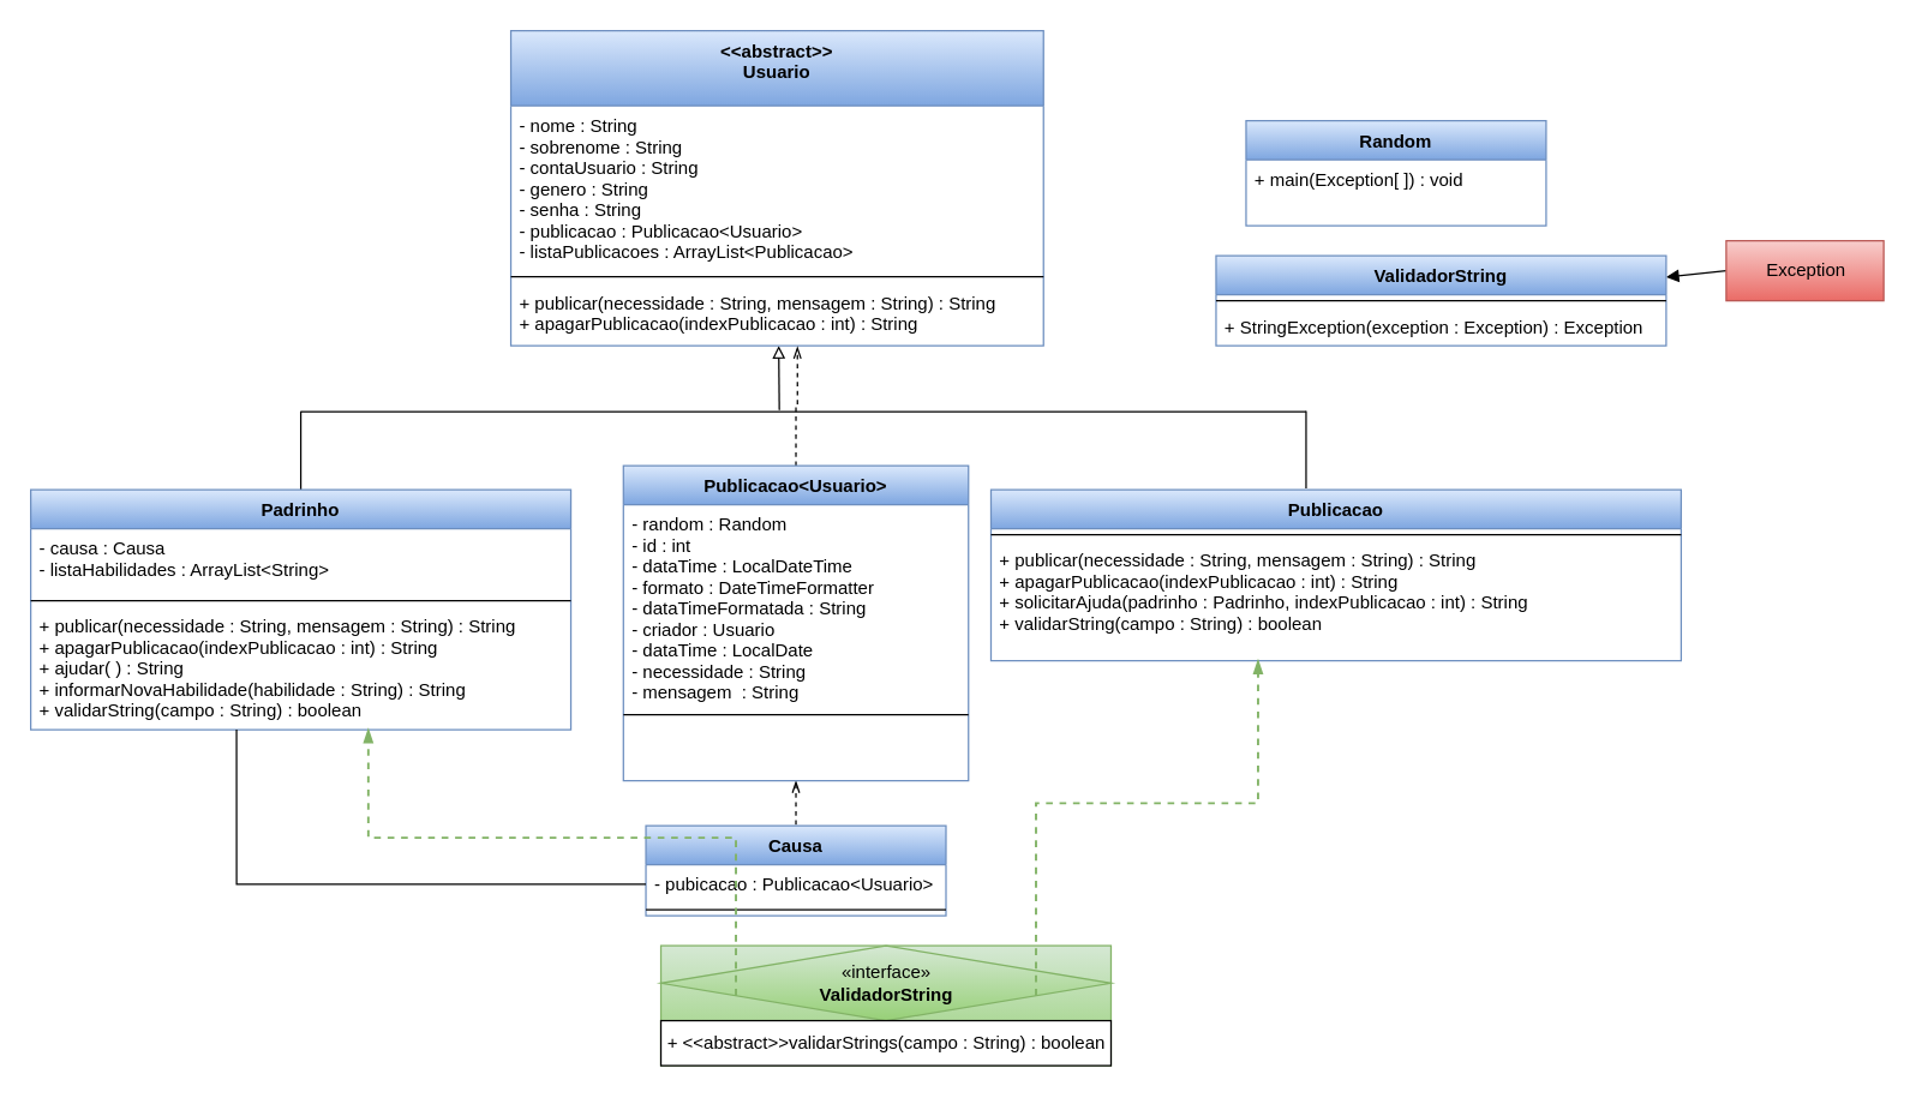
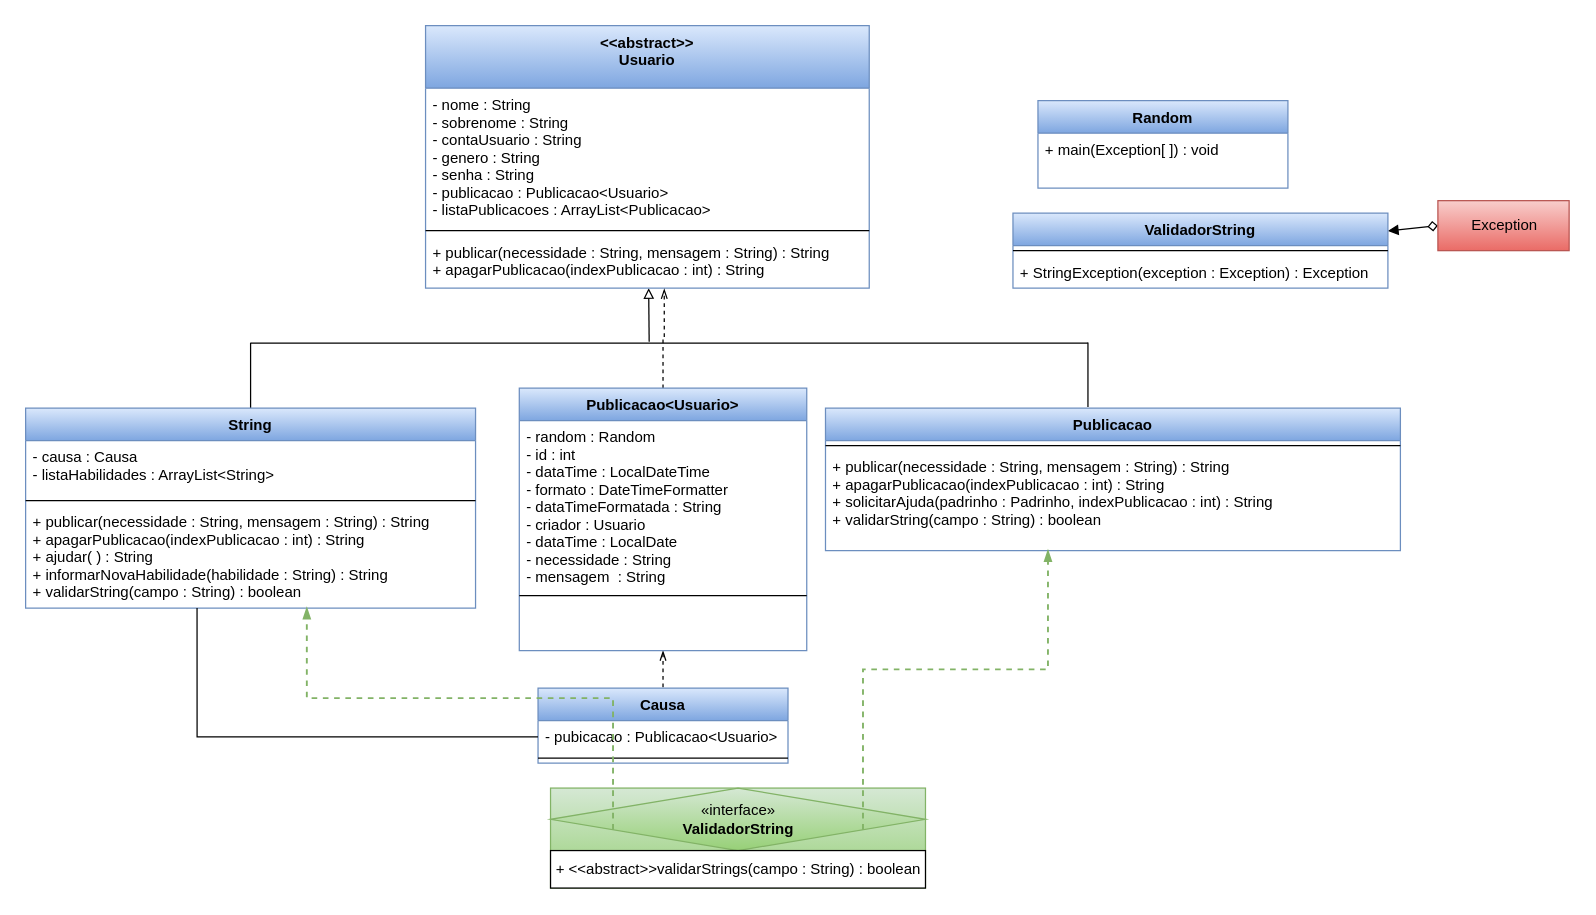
- <mxCell id="26" style="edgeStyle=none;rounded=0;orthogonalLoop=1;jettySize=auto;html=1;startArrow=block;startFill=1;endArrow=none;endFill=0;entryX=0;entryY=0.5;entryDx=0;entryDy=0;" parent="1" source="27" target="30" edge="1"><mxGeometry relative="1" as="geometry"><mxPoint x="840" y="430" as="targetPoint" /></mxGeometry></mxCell>
+ <mxCell id="26" style="edgeStyle=none;rounded=0;orthogonalLoop=1;jettySize=auto;html=1;startArrow=block;startFill=1;endArrow=diamond;endFill=0;entryX=0;entryY=0.5;entryDx=0;entryDy=0;" parent="1" source="27" target="30" edge="1"><mxGeometry relative="1" as="geometry"><mxPoint x="840" y="430" as="targetPoint" /></mxGeometry></mxCell>
- <mxCell id="8" value="Padrinho" style="swimlane;fontStyle=1;align=center;verticalAlign=top;childLayout=stackLayout;horizontal=1;startSize=26;horizontalStack=0;resizeParent=1;resizeParentMax=0;resizeLast=0;collapsible=1;marginBottom=0;gradientColor=#7ea6e0;fillColor=#dae8fc;strokeColor=#6c8ebf;" parent="1" vertex="1"><mxGeometry x="20" y="326" width="360" height="160" as="geometry" /></mxCell>
+ <mxCell id="8" value="String" style="swimlane;fontStyle=1;align=center;verticalAlign=top;childLayout=stackLayout;horizontal=1;startSize=26;horizontalStack=0;resizeParent=1;resizeParentMax=0;resizeLast=0;collapsible=1;marginBottom=0;gradientColor=#7ea6e0;fillColor=#dae8fc;strokeColor=#6c8ebf;" parent="1" vertex="1"><mxGeometry x="20" y="326" width="360" height="160" as="geometry" /></mxCell>
